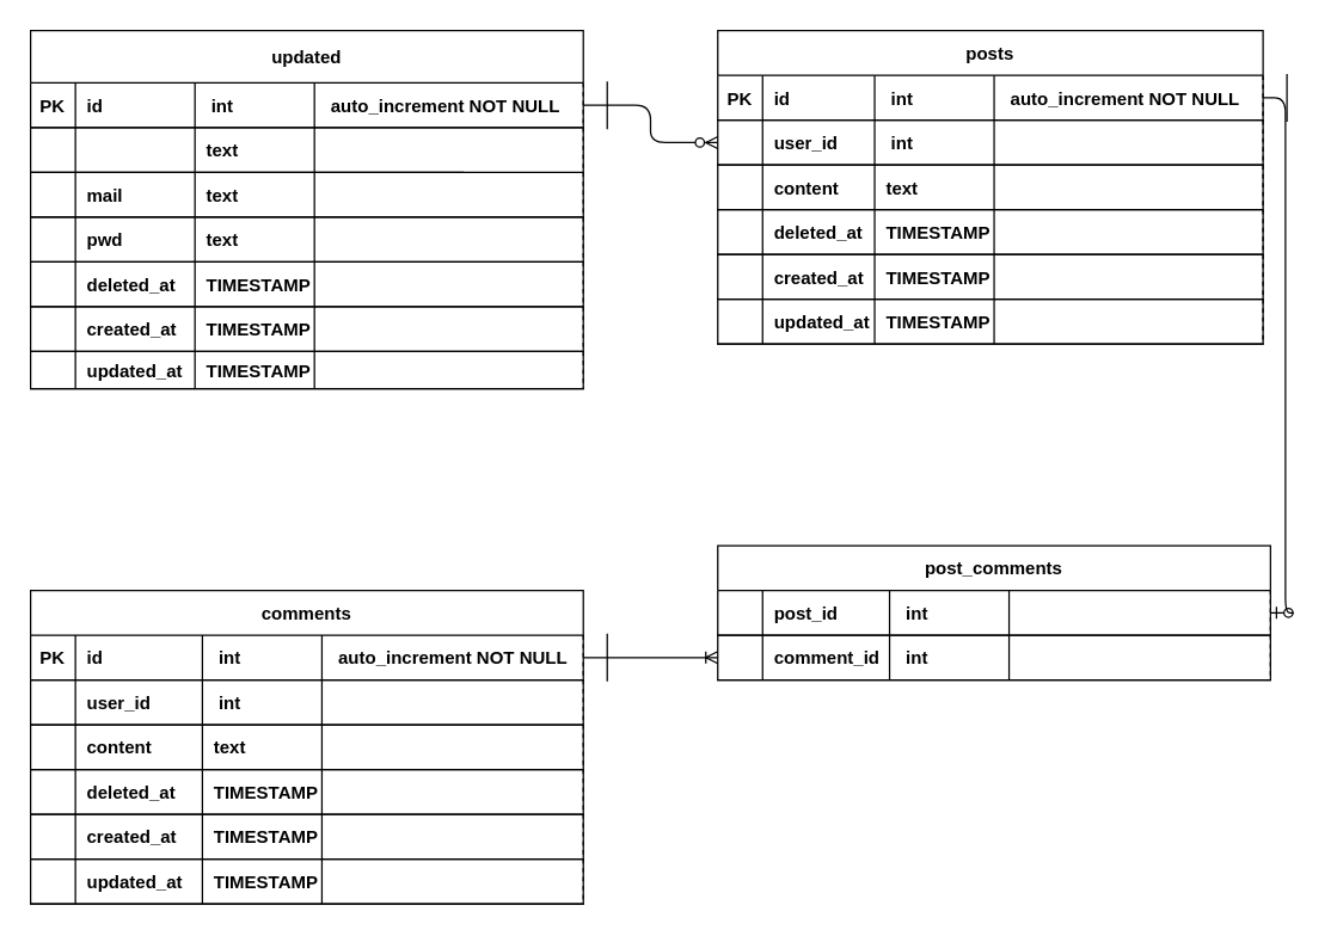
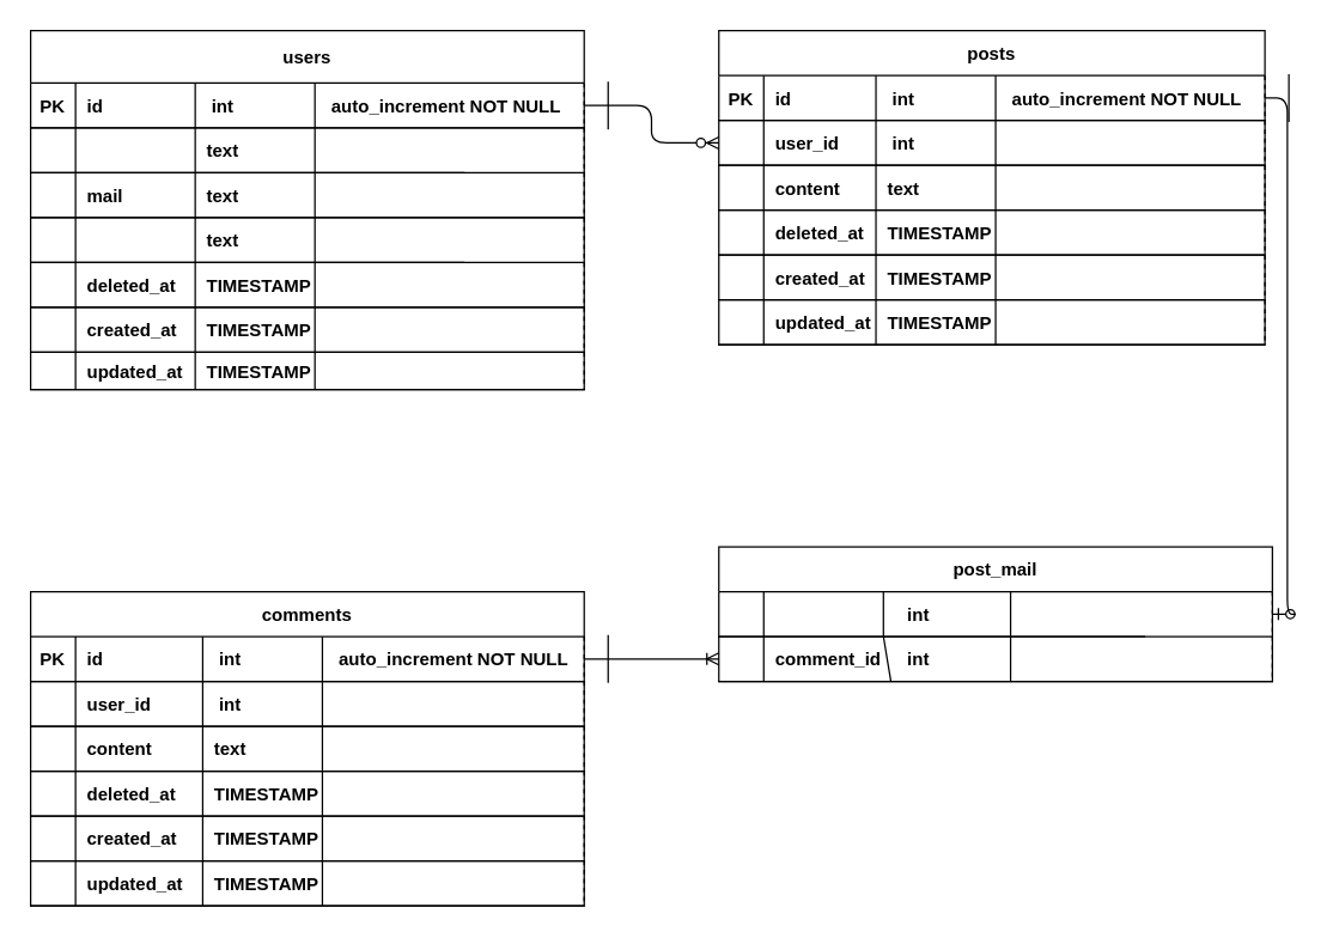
- <mxCell id="2" value="updated" style="shape=table;startSize=35;container=1;collapsible=1;childLayout=tableLayout;fixedRows=1;rowLines=1;fontStyle=1;align=center;resizeLast=1;perimeterSpacing=0;swimlaneFillColor=default;swimlaneBody=1;resizeLastRow=1;arcSize=15;resizeHeight=0;strokeColor=#000000;separatorColor=#000000;dropTarget=1;allowArrows=1;connectable=1;bottom=1;left=1;right=1;horizontal=1;swimlaneHead=1;columnLines=1;noLabel=0;rounded=0;strokeWidth=1;" parent="1" vertex="1"><mxGeometry x="20" y="20" width="370" height="240" as="geometry"><mxRectangle x="30" y="70" width="70" height="30" as="alternateBounds" /></mxGeometry></mxCell>
+ <mxCell id="2" value="users" style="shape=table;startSize=35;container=1;collapsible=1;childLayout=tableLayout;fixedRows=1;rowLines=1;fontStyle=1;align=center;resizeLast=1;perimeterSpacing=0;swimlaneFillColor=default;swimlaneBody=1;resizeLastRow=1;arcSize=15;resizeHeight=0;strokeColor=#000000;separatorColor=#000000;dropTarget=1;allowArrows=1;connectable=1;bottom=1;left=1;right=1;horizontal=1;swimlaneHead=1;columnLines=1;noLabel=0;rounded=0;strokeWidth=1;" parent="1" vertex="1"><mxGeometry x="20" y="20" width="370" height="240" as="geometry"><mxRectangle x="30" y="70" width="70" height="30" as="alternateBounds" /></mxGeometry></mxCell>
- <mxCell id="19" value="pwd" style="shape=partialRectangle;overflow=hidden;connectable=0;fillColor=none;top=0;left=0;bottom=0;right=0;align=left;spacingLeft=6;fontStyle=1;perimeterSpacing=1;strokeColor=#666666;dashed=1;dashPattern=1 4;rounded=0;" parent="17" vertex="1"><mxGeometry x="30" width="80" height="30" as="geometry"><mxRectangle width="80" height="30" as="alternateBounds" /></mxGeometry></mxCell>
- <mxCell id="100" value="post_comments" style="shape=table;startSize=30;container=1;collapsible=1;childLayout=tableLayout;fixedRows=1;rowLines=1;fontStyle=1;align=center;resizeLast=1;perimeterSpacing=0;swimlaneFillColor=default;swimlaneBody=1;resizeLastRow=1;arcSize=15;resizeHeight=0;strokeColor=#000000;separatorColor=#000000;dropTarget=1;allowArrows=1;connectable=1;bottom=1;left=1;right=1;horizontal=1;swimlaneHead=1;columnLines=1;noLabel=0;rounded=0;strokeWidth=1;" parent="1" vertex="1"><mxGeometry x="480" y="365" width="370" height="90" as="geometry"><mxRectangle x="120" y="120" width="70" height="30" as="alternateBounds" /></mxGeometry></mxCell>
+ <mxCell id="100" value="post_mail" style="shape=table;startSize=30;container=1;collapsible=1;childLayout=tableLayout;fixedRows=1;rowLines=1;fontStyle=1;align=center;resizeLast=1;perimeterSpacing=0;swimlaneFillColor=default;swimlaneBody=1;resizeLastRow=1;arcSize=15;resizeHeight=0;strokeColor=#000000;separatorColor=#000000;dropTarget=1;allowArrows=1;connectable=1;bottom=1;left=1;right=1;horizontal=1;swimlaneHead=1;columnLines=1;noLabel=0;rounded=0;strokeWidth=1;" parent="1" vertex="1"><mxGeometry x="480" y="365" width="370" height="90" as="geometry"><mxRectangle x="120" y="120" width="70" height="30" as="alternateBounds" /></mxGeometry></mxCell>
- <mxCell id="103" value="post_id" style="shape=partialRectangle;overflow=hidden;connectable=0;fillColor=none;top=0;left=0;bottom=0;right=0;align=left;spacingLeft=6;fontStyle=1;perimeterSpacing=1;strokeColor=#666666;dashed=1;dashPattern=1 4;rounded=0;" parent="101" vertex="1"><mxGeometry x="30" width="85" height="30" as="geometry"><mxRectangle width="85" height="30" as="alternateBounds" /></mxGeometry></mxCell>
